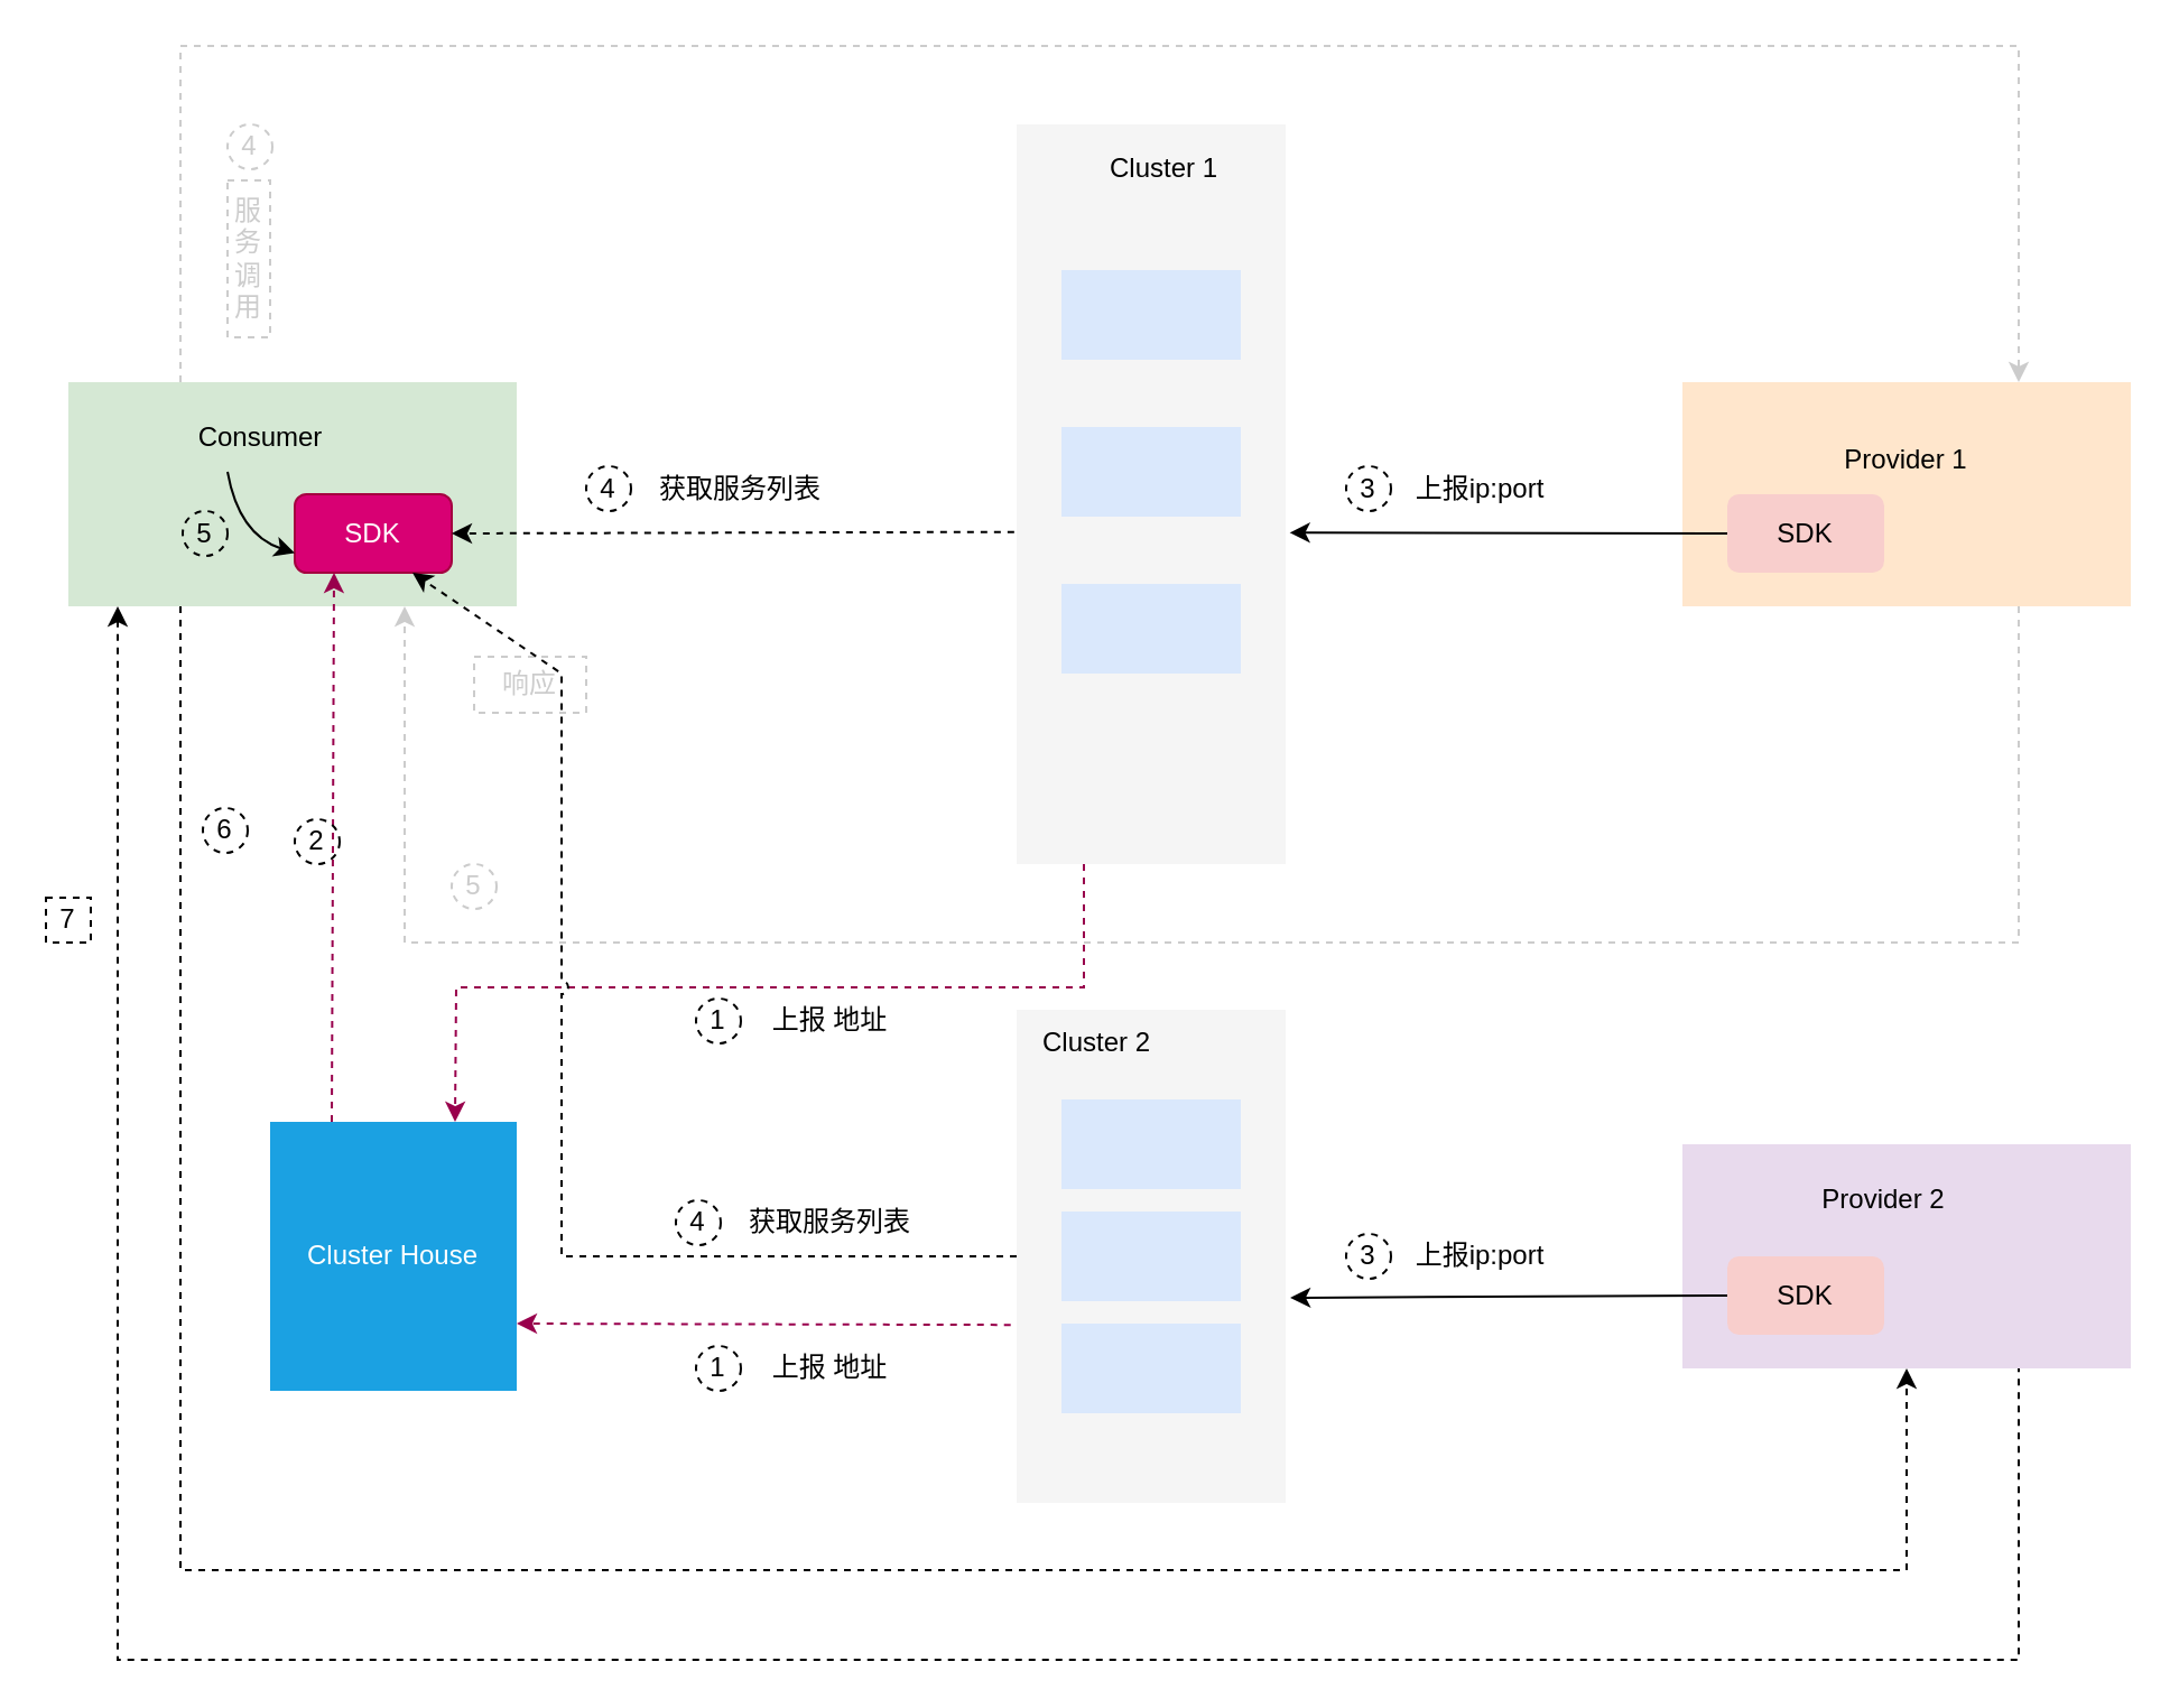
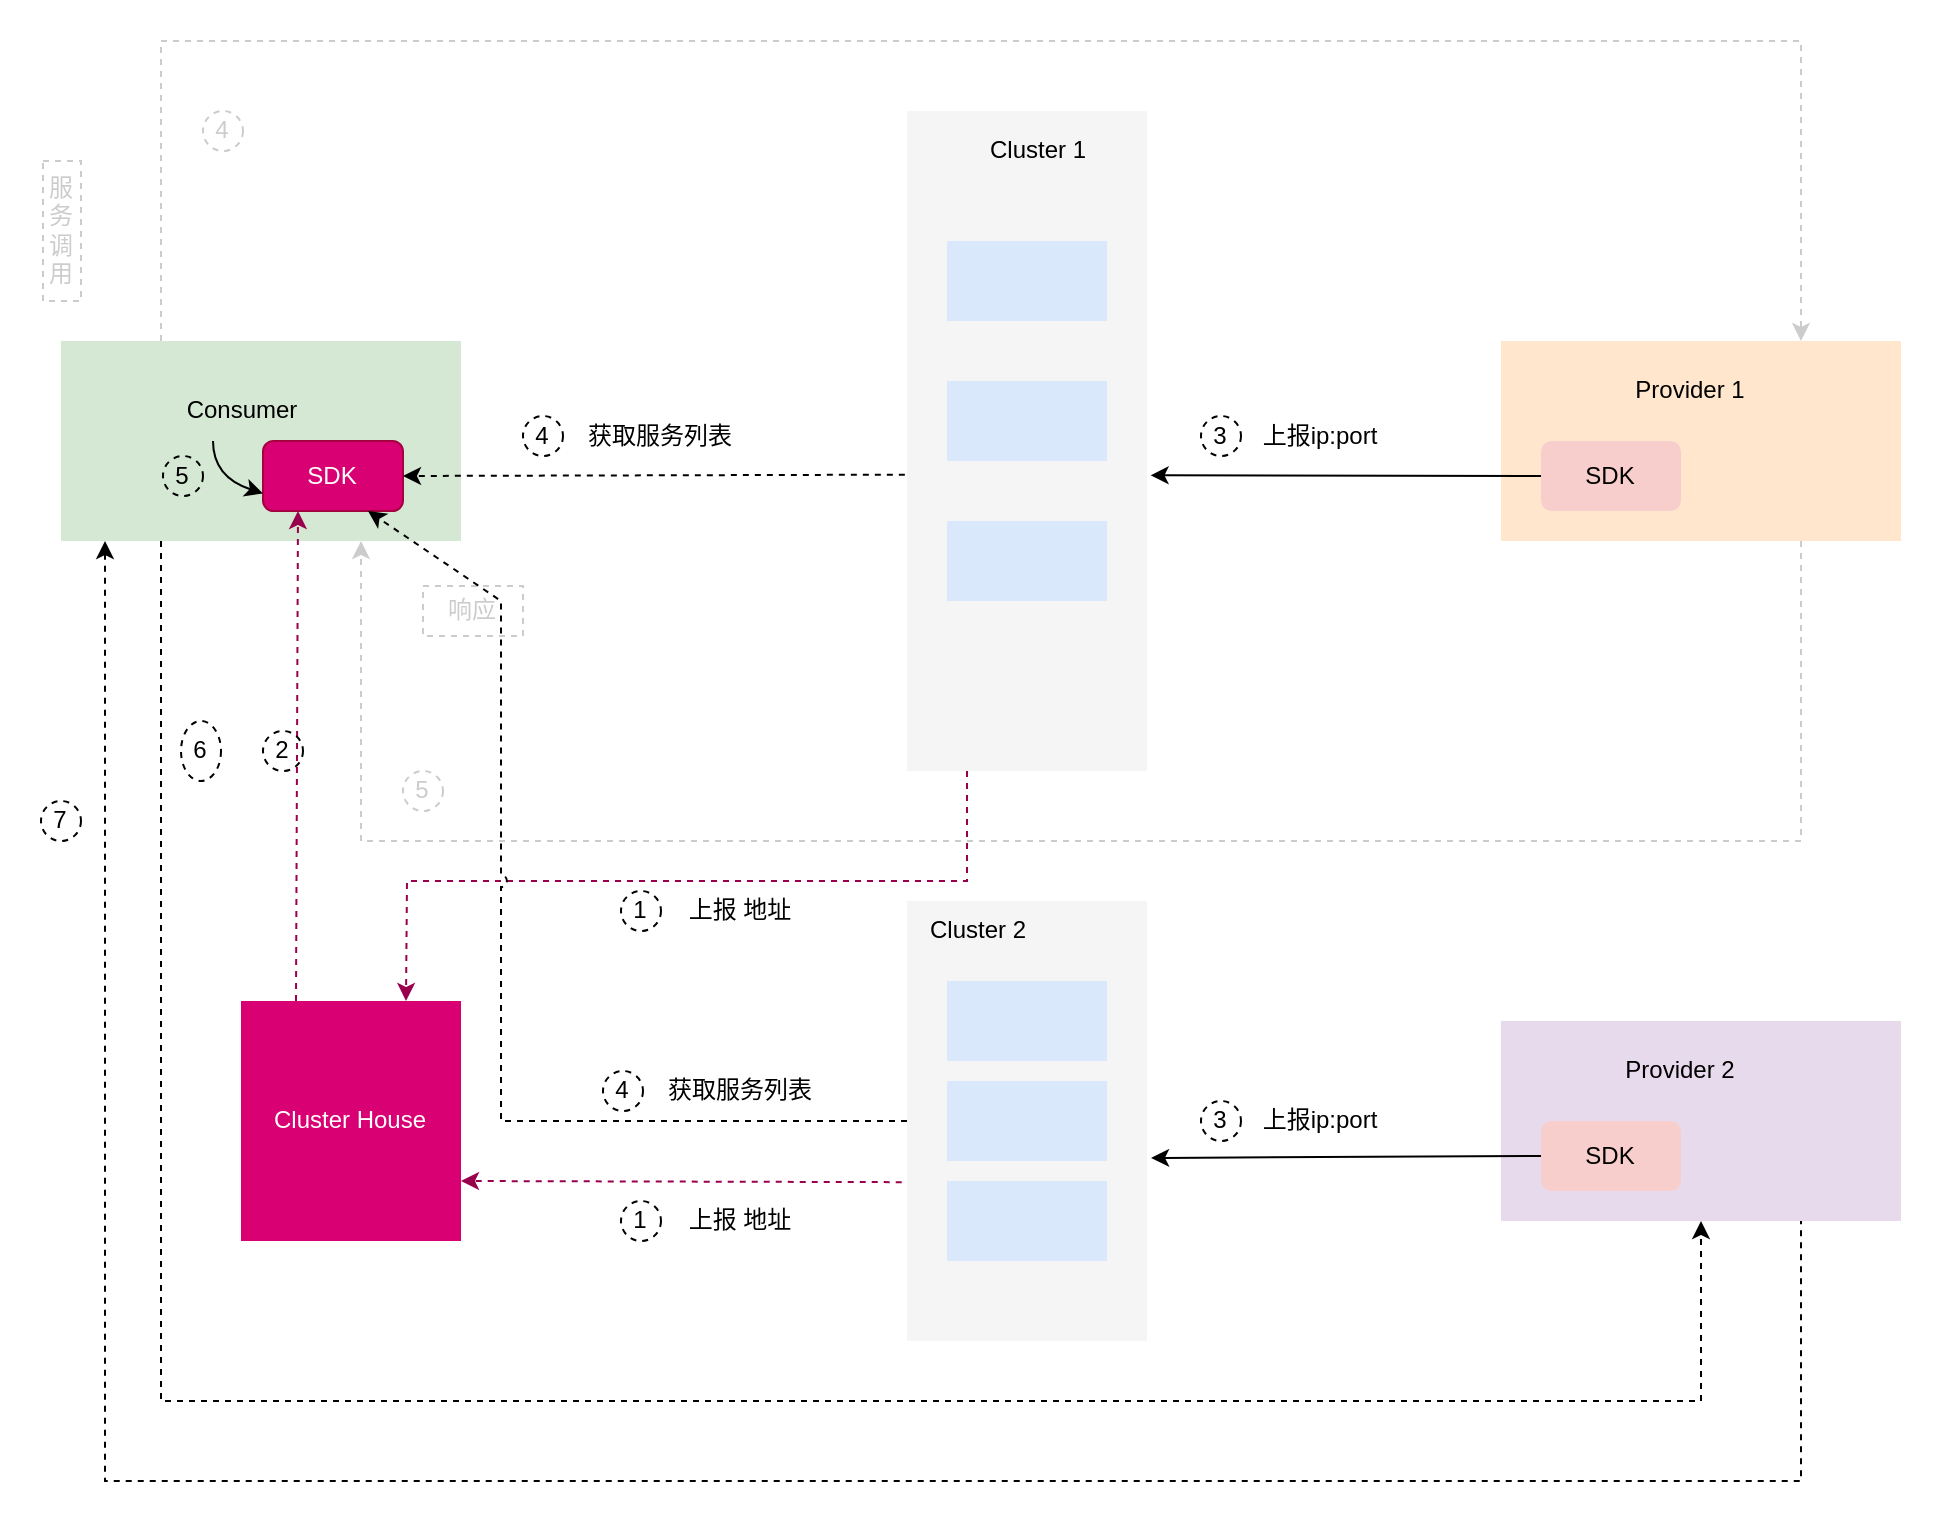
- <mxCell id="33" value="服务调用" style="text;html=1;strokeColor=#CCCCCC;fillColor=none;align=center;verticalAlign=middle;whiteSpace=wrap;rounded=0;dashed=1;fontColor=#CCCCCC;" parent="1" vertex="1"><mxGeometry x="101" y="80" width="19" height="70" as="geometry" /></mxCell>
+ <mxCell id="33" value="服务调用" style="text;html=1;strokeColor=#CCCCCC;fillColor=none;align=center;verticalAlign=middle;whiteSpace=wrap;rounded=0;dashed=1;fontColor=#CCCCCC;" parent="1" vertex="1"><mxGeometry x="21" y="80" width="19" height="70" as="geometry" /></mxCell>
- <mxCell id="12" value="Consumer" style="text;html=1;strokeColor=none;fillColor=none;align=center;verticalAlign=middle;whiteSpace=wrap;rounded=0;" parent="1" vertex="1"><mxGeometry x="86" y="180" width="60" height="30" as="geometry" /></mxCell>
+ <mxCell id="12" value="Consumer" style="text;html=1;strokeColor=none;fillColor=none;align=center;verticalAlign=middle;whiteSpace=wrap;rounded=0;" parent="1" vertex="1"><mxGeometry x="91" y="190" width="60" height="30" as="geometry" /></mxCell>
- <mxCell id="9" value="Provider 1" style="text;html=1;strokeColor=none;fillColor=none;align=center;verticalAlign=middle;whiteSpace=wrap;rounded=0;" parent="1" vertex="1"><mxGeometry x="820" y="190" width="60" height="30" as="geometry" /></mxCell>
+ <mxCell id="9" value="Provider 1" style="text;html=1;strokeColor=none;fillColor=none;align=center;verticalAlign=middle;whiteSpace=wrap;rounded=0;" parent="1" vertex="1"><mxGeometry x="815" y="180" width="60" height="30" as="geometry" /></mxCell>
- <mxCell id="36" value="6" style="ellipse;whiteSpace=wrap;html=1;aspect=fixed;fillColor=none;dashed=1;" parent="1" vertex="1"><mxGeometry y="360" width="20" height="20" as="geometry" x="90" /></mxCell>
+ <mxCell id="36" value="6" style="ellipse;whiteSpace=wrap;html=1;aspect=fixed;fillColor=none;dashed=1;" parent="1" vertex="1"><mxGeometry x="90" y="360" width="20" height="30" as="geometry" /></mxCell>
- <mxCell id="38" value="7" style="whiteSpace=wrap;html=1;aspect=fixed;fillColor=none;dashed=1;rounded=0;" parent="1" vertex="1"><mxGeometry x="20" y="400" width="20" height="20" as="geometry" /></mxCell>
+ <mxCell id="38" value="7" style="ellipse;whiteSpace=wrap;html=1;aspect=fixed;fillColor=none;dashed=1;" parent="1" vertex="1"><mxGeometry x="20" y="400" width="20" height="20" as="geometry" /></mxCell>
- <mxCell id="41" value="Cluster House" style="rounded=0;whiteSpace=wrap;html=1;fontColor=#ffffff;strokeColor=none;fillColor=#1ba1e2;" vertex="1" parent="1"><mxGeometry x="120" y="500" width="110" height="120" as="geometry" /></mxCell>
+ <mxCell id="41" value="Cluster House" style="rounded=0;whiteSpace=wrap;html=1;fontColor=#ffffff;strokeColor=none;fillColor=#d80073;" vertex="1" parent="1"><mxGeometry x="120" y="500" width="110" height="120" as="geometry" /></mxCell>
